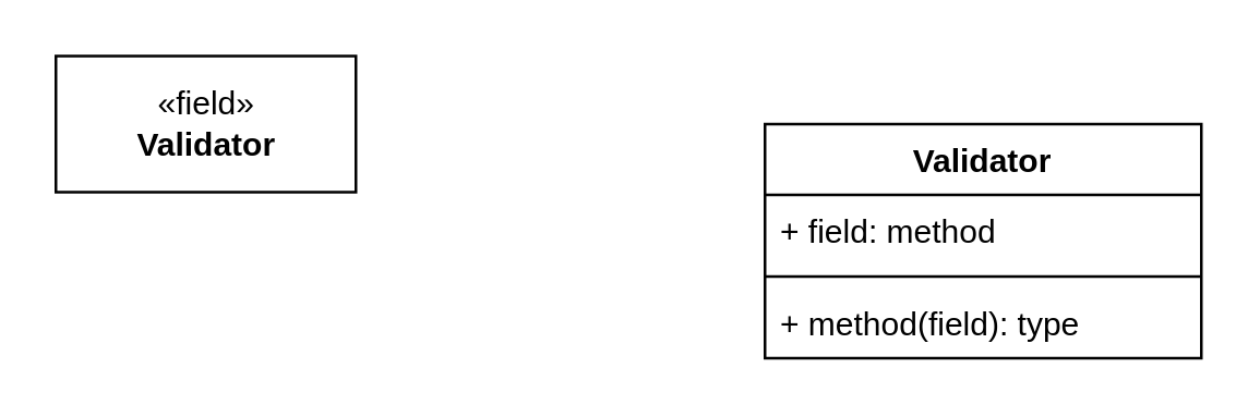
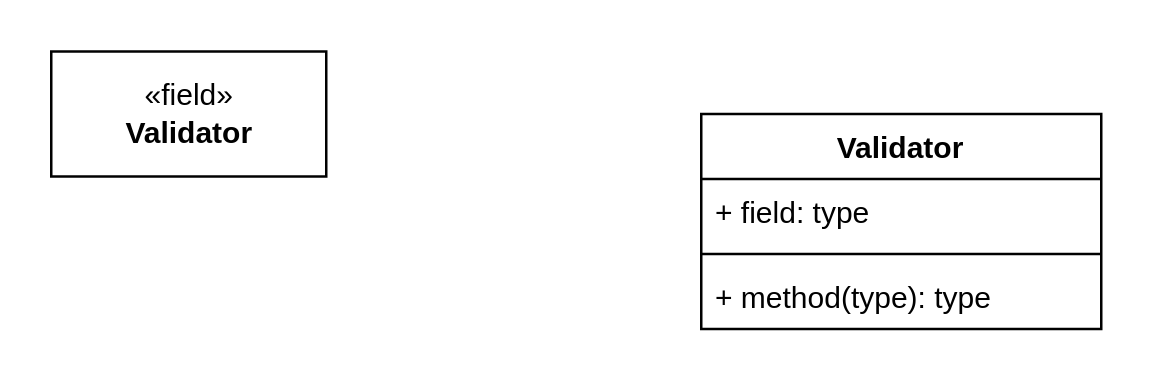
- <mxCell id="3" value="+ field: method" style="text;strokeColor=none;fillColor=none;align=left;verticalAlign=top;spacingLeft=4;spacingRight=4;overflow=hidden;rotatable=0;points=[[0,0.5],[1,0.5]];portConstraint=eastwest;" vertex="1" parent="2"><mxGeometry y="26" width="160" height="26" as="geometry" /></mxCell>
+ <mxCell id="3" value="+ field: type" style="text;strokeColor=none;fillColor=none;align=left;verticalAlign=top;spacingLeft=4;spacingRight=4;overflow=hidden;rotatable=0;points=[[0,0.5],[1,0.5]];portConstraint=eastwest;" vertex="1" parent="2"><mxGeometry y="26" width="160" height="26" as="geometry" /></mxCell>
- <mxCell id="5" value="+ method(field): type" style="text;strokeColor=none;fillColor=none;align=left;verticalAlign=top;spacingLeft=4;spacingRight=4;overflow=hidden;rotatable=0;points=[[0,0.5],[1,0.5]];portConstraint=eastwest;" vertex="1" parent="2"><mxGeometry y="60" width="160" height="26" as="geometry" /></mxCell>
+ <mxCell id="5" value="+ method(type): type" style="text;strokeColor=none;fillColor=none;align=left;verticalAlign=top;spacingLeft=4;spacingRight=4;overflow=hidden;rotatable=0;points=[[0,0.5],[1,0.5]];portConstraint=eastwest;" vertex="1" parent="2"><mxGeometry y="60" width="160" height="26" as="geometry" /></mxCell>
